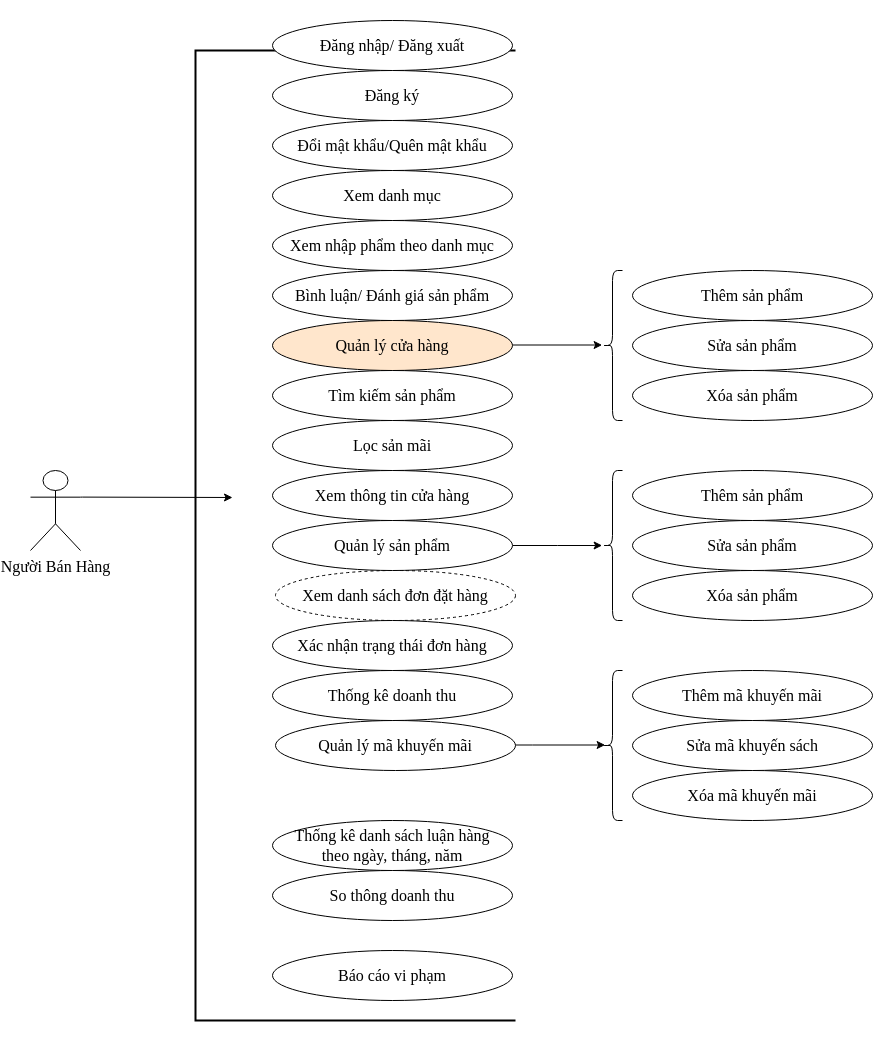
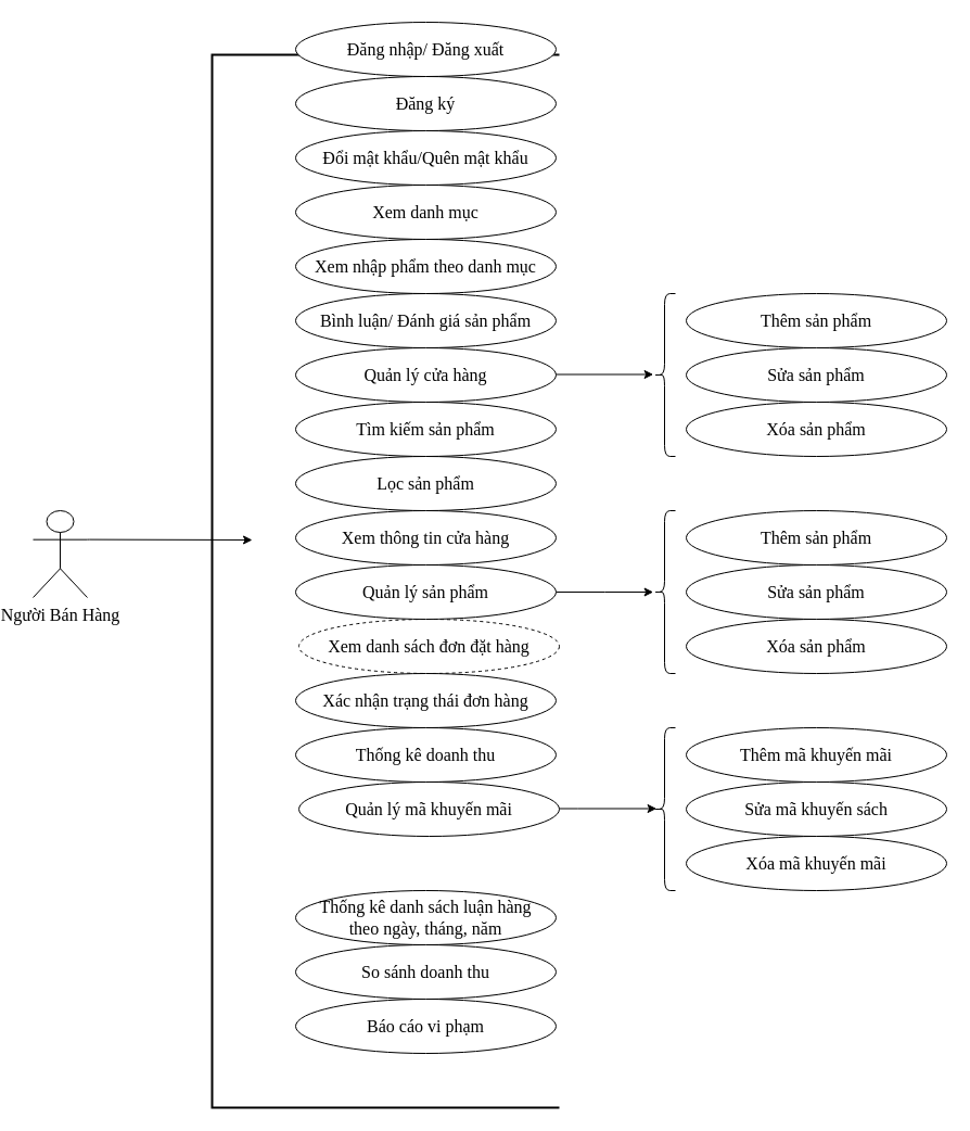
- <mxCell id="21" value="Quản lý cửa hàng" style="ellipse;whiteSpace=wrap;html=1;fontFamily=Times New Roman;fontSize=16;fillColor=#ffe6cc;" parent="1" vertex="1"><mxGeometry x="262" y="320" width="240" height="50" as="geometry" /></mxCell>
+ <mxCell id="21" value="Quản lý cửa hàng" style="ellipse;whiteSpace=wrap;html=1;fontFamily=Times New Roman;fontSize=16;" parent="1" vertex="1"><mxGeometry x="262" y="320" width="240" height="50" as="geometry" /></mxCell>
- <mxCell id="11" value="Lọc sản mãi" style="ellipse;whiteSpace=wrap;html=1;fontFamily=Times New Roman;fontSize=16;" parent="1" vertex="1"><mxGeometry x="262" y="420" width="240" height="50" as="geometry" /></mxCell>
+ <mxCell id="11" value="Lọc sản phẩm" style="ellipse;whiteSpace=wrap;html=1;fontFamily=Times New Roman;fontSize=16;" parent="1" vertex="1"><mxGeometry x="262" y="420" width="240" height="50" as="geometry" /></mxCell>
- <mxCell id="17" value="So thông doanh thu" style="ellipse;whiteSpace=wrap;html=1;fontFamily=Times New Roman;fontSize=16;" parent="1" vertex="1"><mxGeometry x="262" y="870" width="240" height="50" as="geometry" /></mxCell>
+ <mxCell id="17" value="So sánh doanh thu" style="ellipse;whiteSpace=wrap;html=1;fontFamily=Times New Roman;fontSize=16;" parent="1" vertex="1"><mxGeometry x="262" y="870" width="240" height="50" as="geometry" /></mxCell>
- <mxCell id="18" value="Báo cáo vi phạm" style="ellipse;whiteSpace=wrap;html=1;fontFamily=Times New Roman;fontSize=16;" parent="1" vertex="1"><mxGeometry x="262" y="950" width="240" height="50" as="geometry" /></mxCell>
+ <mxCell id="18" value="Báo cáo vi phạm" style="ellipse;whiteSpace=wrap;html=1;fontFamily=Times New Roman;fontSize=16;" parent="1" vertex="1"><mxGeometry x="262" y="920" width="240" height="50" as="geometry" /></mxCell>
